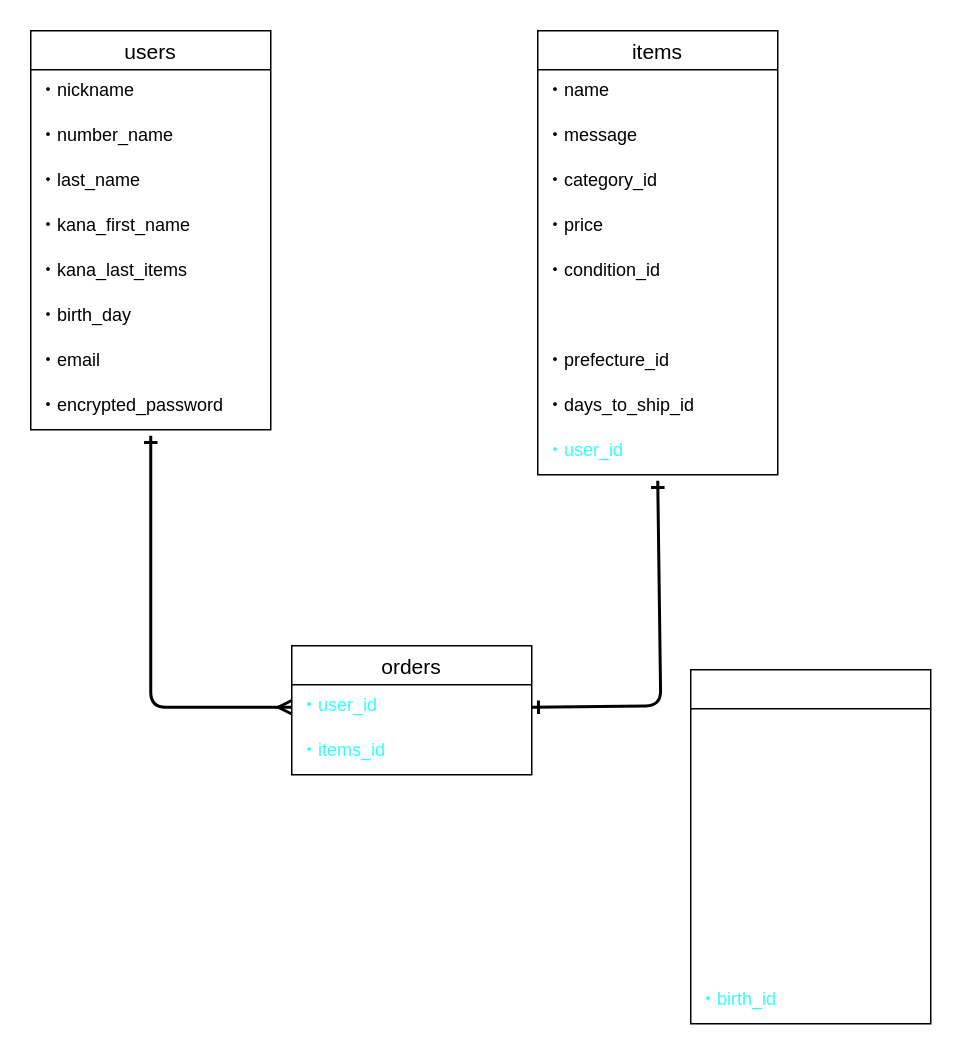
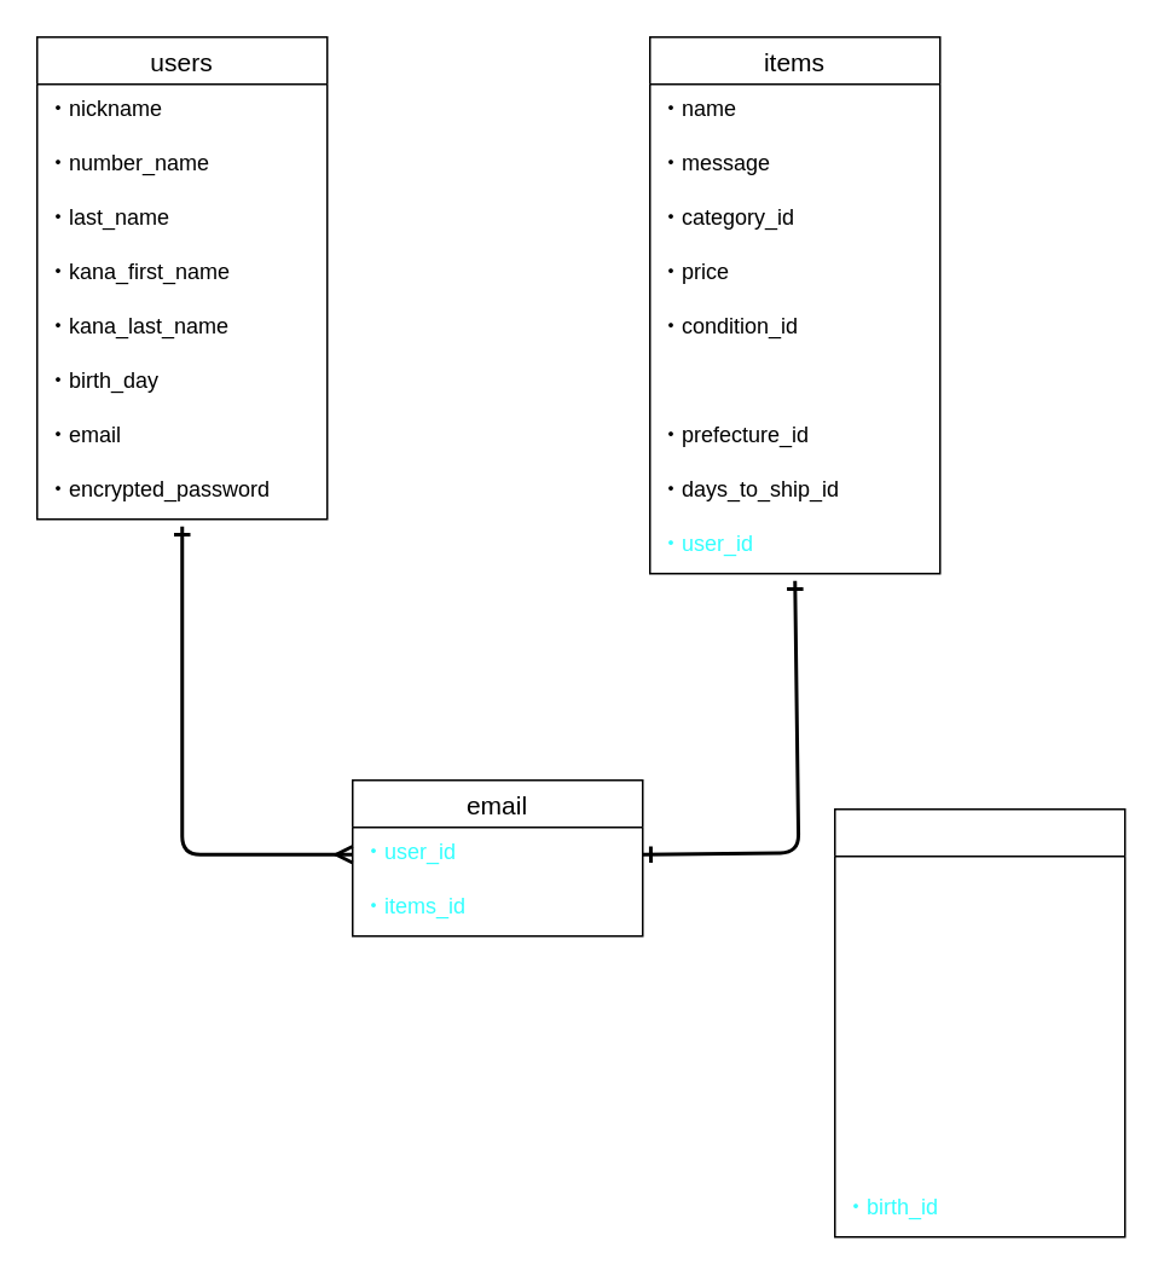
- <mxCell id="7" value="・kana_last_items" style="text;strokeColor=none;fillColor=none;spacingLeft=4;spacingRight=4;overflow=hidden;rotatable=0;points=[[0,0.5],[1,0.5]];portConstraint=eastwest;fontSize=12;" parent="2" vertex="1"><mxGeometry y="146" width="160" height="30" as="geometry" /></mxCell>
+ <mxCell id="7" value="・kana_last_name" style="text;strokeColor=none;fillColor=none;spacingLeft=4;spacingRight=4;overflow=hidden;rotatable=0;points=[[0,0.5],[1,0.5]];portConstraint=eastwest;fontSize=12;" parent="2" vertex="1"><mxGeometry y="146" width="160" height="30" as="geometry" /></mxCell>
- <mxCell id="21" value="orders" style="swimlane;fontStyle=0;childLayout=stackLayout;horizontal=1;startSize=26;horizontalStack=0;resizeParent=1;resizeParentMax=0;resizeLast=0;collapsible=1;marginBottom=0;align=center;fontSize=14;" parent="1" vertex="1"><mxGeometry x="194" y="430" width="160" height="86" as="geometry" /></mxCell>
+ <mxCell id="21" value="email" style="swimlane;fontStyle=0;childLayout=stackLayout;horizontal=1;startSize=26;horizontalStack=0;resizeParent=1;resizeParentMax=0;resizeLast=0;collapsible=1;marginBottom=0;align=center;fontSize=14;" parent="1" vertex="1"><mxGeometry x="194" y="430" width="160" height="86" as="geometry" /></mxCell>
